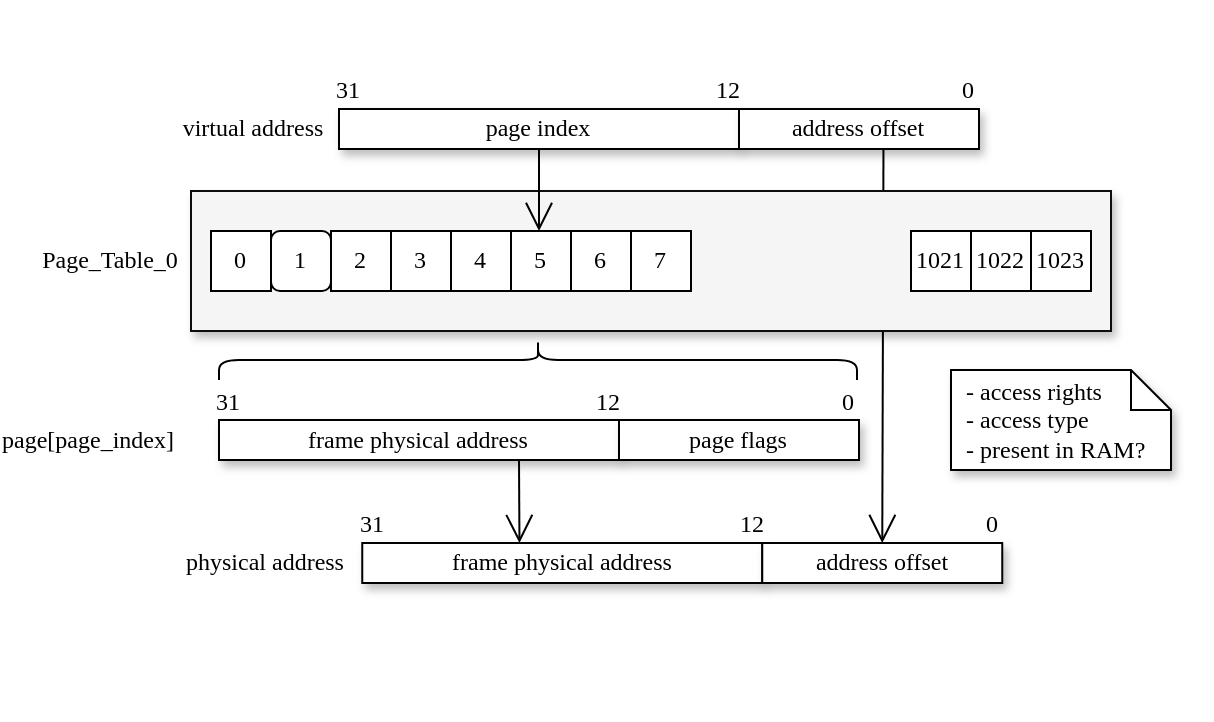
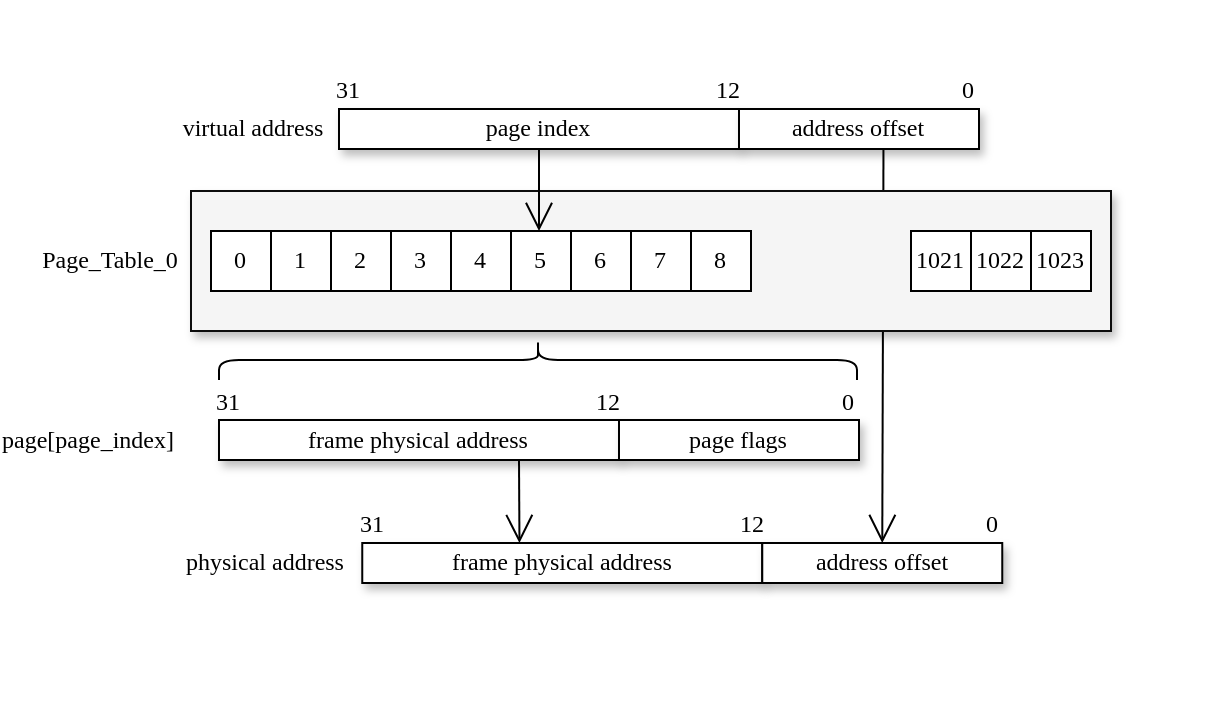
- <mxCell id="5" value="1" style="whiteSpace=wrap;html=1;shadow=0;fontFamily=Computer Modern;rounded=1;" parent="1" vertex="1"><mxGeometry x="135" y="115" width="30" height="30" as="geometry" /></mxCell>
+ <mxCell id="5" value="1" style="rounded=0;whiteSpace=wrap;html=1;shadow=0;fontFamily=Computer Modern;" parent="1" vertex="1"><mxGeometry x="135" y="115" width="30" height="30" as="geometry" /></mxCell>
+ <mxCell id="12" value="8" style="rounded=0;whiteSpace=wrap;html=1;shadow=0;fontFamily=Computer Modern;" parent="1" vertex="1"><mxGeometry x="345" y="115" width="30" height="30" as="geometry" /></mxCell>
- <mxCell id="38" value="&amp;nbsp; - access rights&lt;br&gt;&amp;nbsp; - access type&lt;br&gt;&amp;nbsp; - present in RAM?" style="shape=note;size=20;whiteSpace=wrap;html=1;shadow=1;fontFamily=Computer Modern;align=left;" parent="1" vertex="1"><mxGeometry x="475" y="184.5" width="110" height="50" as="geometry" /></mxCell>
